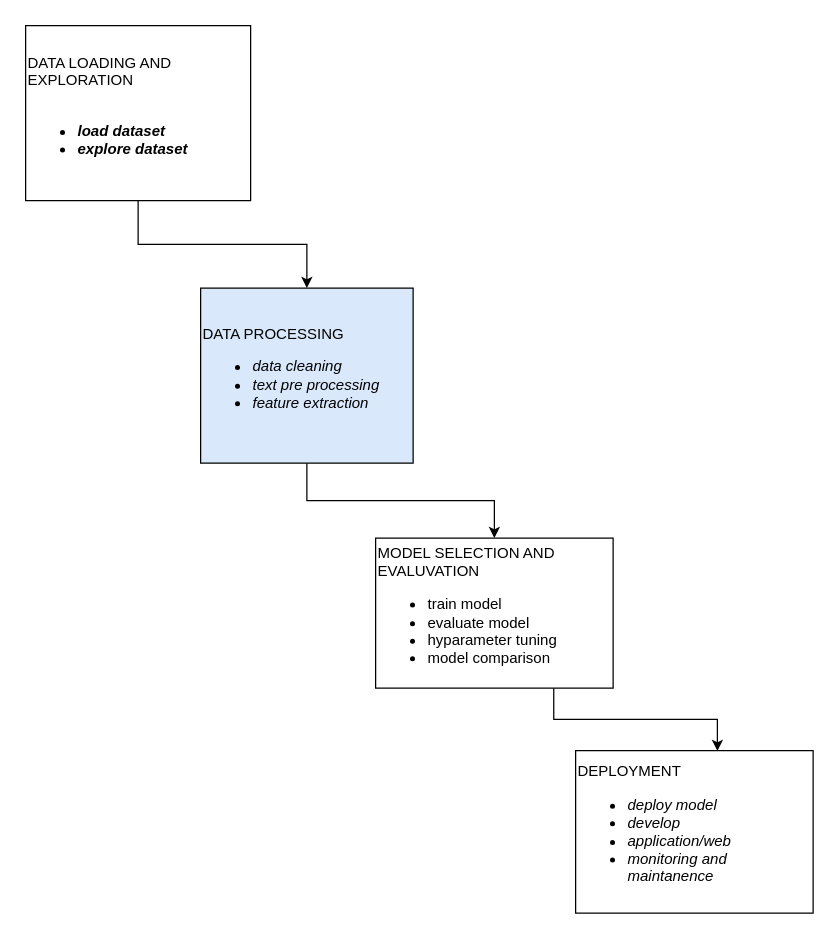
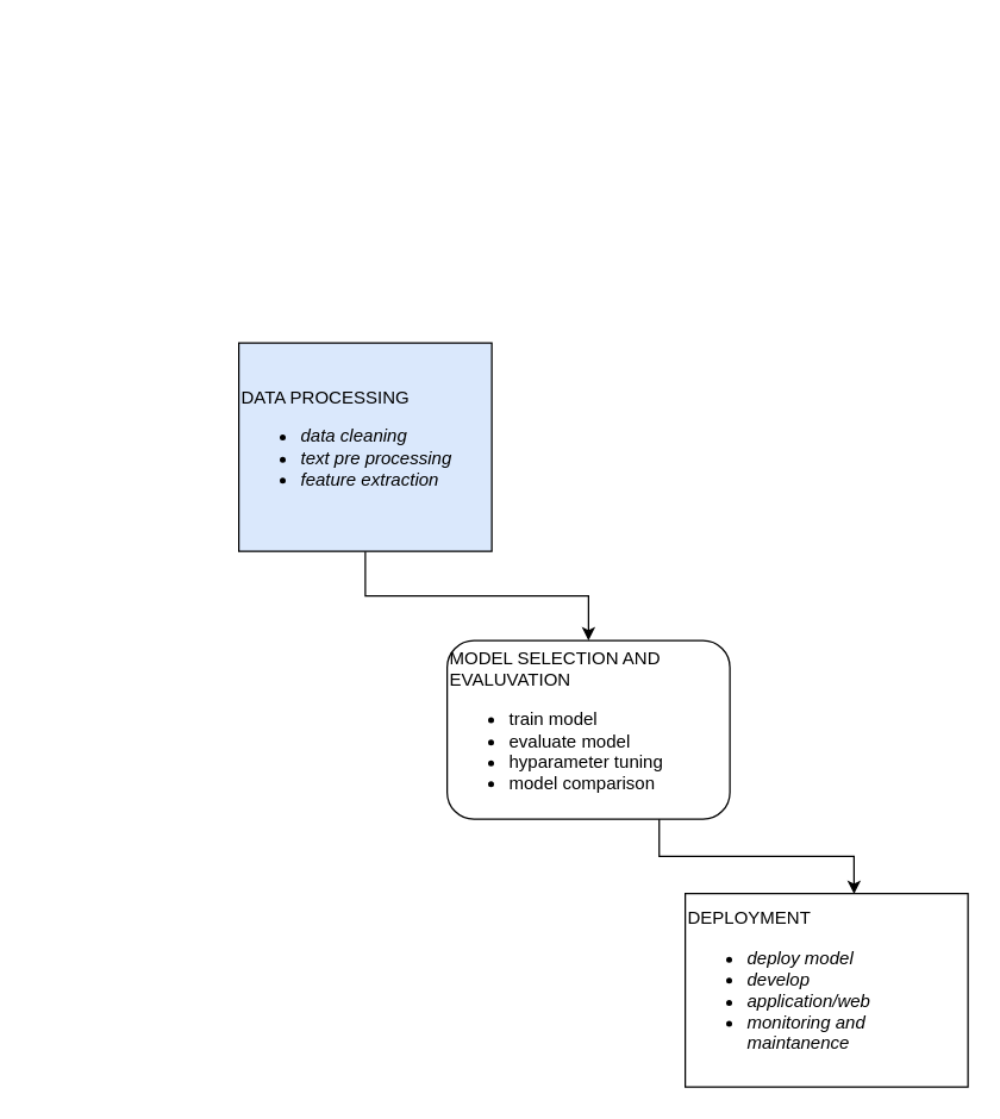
- <mxCell id="3" value="DATA LOADING AND EXPLORATION&lt;div&gt;&lt;br&gt;&lt;/div&gt;&lt;div&gt;&lt;ul&gt;&lt;li&gt;&lt;b&gt;&lt;i&gt;load dataset&amp;nbsp;&lt;/i&gt;&lt;/b&gt;&lt;/li&gt;&lt;li&gt;&lt;b&gt;&lt;i&gt;explore dataset&lt;/i&gt;&lt;/b&gt;&lt;/li&gt;&lt;/ul&gt;&lt;/div&gt;" style="rounded=0;whiteSpace=wrap;html=1;align=left;" vertex="1" parent="1"><mxGeometry x="20" y="20" width="180" height="140" as="geometry" /></mxCell>
- <mxCell id="2" value="" style="edgeStyle=orthogonalEdgeStyle;rounded=0;orthogonalLoop=1;jettySize=auto;html=1;" edge="1" parent="1" source="3" target="5"><mxGeometry relative="1" as="geometry" /></mxCell>
- <mxCell id="6" value="MODEL SELECTION AND EVALUVATION&lt;div&gt;&lt;ul&gt;&lt;li&gt;train model&lt;/li&gt;&lt;li&gt;evaluate model&lt;/li&gt;&lt;li&gt;hyparameter tuning&amp;nbsp;&lt;/li&gt;&lt;li&gt;model comparison&lt;/li&gt;&lt;/ul&gt;&lt;/div&gt;" style="rounded=0;whiteSpace=wrap;html=1;align=left;" vertex="1" parent="1"><mxGeometry x="300" y="430" width="190" height="120" as="geometry" /></mxCell>
+ <mxCell id="6" value="MODEL SELECTION AND EVALUVATION&lt;div&gt;&lt;ul&gt;&lt;li&gt;train model&lt;/li&gt;&lt;li&gt;evaluate model&lt;/li&gt;&lt;li&gt;hyparameter tuning&amp;nbsp;&lt;/li&gt;&lt;li&gt;model comparison&lt;/li&gt;&lt;/ul&gt;&lt;/div&gt;" style="whiteSpace=wrap;html=1;align=left;rounded=1;" vertex="1" parent="1"><mxGeometry x="300" y="430" width="190" height="120" as="geometry" /></mxCell>
